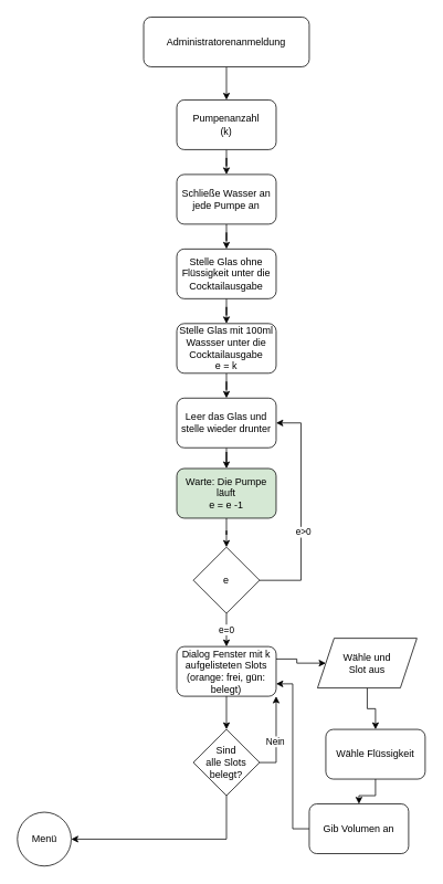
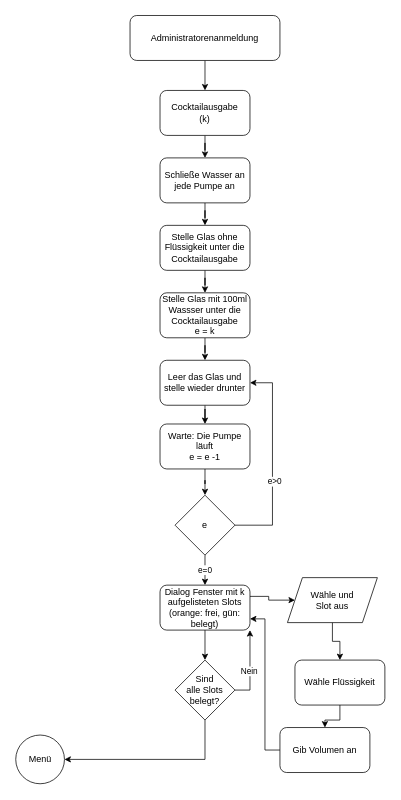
- <mxCell id="5" value="Pumpenanzahl&lt;br&gt;(k)" style="rounded=1;whiteSpace=wrap;html=1;" vertex="1" parent="1"><mxGeometry x="213" y="120" width="120" height="60" as="geometry" /></mxCell>
+ <mxCell id="5" value="Cocktailausgabe&lt;br&gt;(k)" style="rounded=1;whiteSpace=wrap;html=1;" vertex="1" parent="1"><mxGeometry x="213" y="120" width="120" height="60" as="geometry" /></mxCell>
- <mxCell id="15" value="Warte: Die Pumpe läuft&lt;br&gt;e = e -1" style="rounded=1;whiteSpace=wrap;html=1;fillColor=#d5e8d4;" vertex="1" parent="1"><mxGeometry x="213" y="565" width="120" height="60" as="geometry" /></mxCell>
+ <mxCell id="15" value="Warte: Die Pumpe läuft&lt;br&gt;e = e -1" style="rounded=1;whiteSpace=wrap;html=1;" vertex="1" parent="1"><mxGeometry x="213" y="565" width="120" height="60" as="geometry" /></mxCell>
